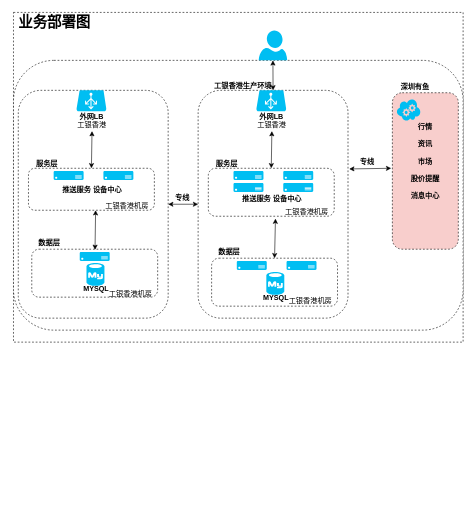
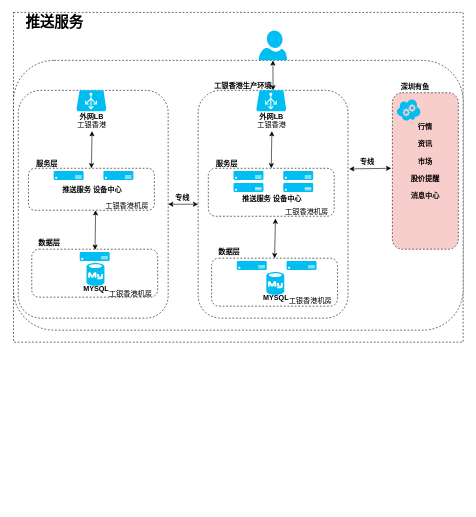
- <mxCell id="5" value="&lt;b&gt;业务部署图&lt;/b&gt;" style="text;html=1;resizable=0;autosize=1;align=center;verticalAlign=middle;points=[];fillColor=none;strokeColor=none;rounded=0;fontSize=24;" parent="1" vertex="1"><mxGeometry x="20" y="22" width="140" height="30" as="geometry" /></mxCell>
+ <mxCell id="5" value="&lt;b&gt;推送服务&lt;/b&gt;" style="text;html=1;resizable=0;autosize=1;align=center;verticalAlign=middle;points=[];fillColor=none;strokeColor=none;rounded=0;fontSize=24;" parent="1" vertex="1"><mxGeometry x="20" y="22" width="140" height="30" as="geometry" /></mxCell>
